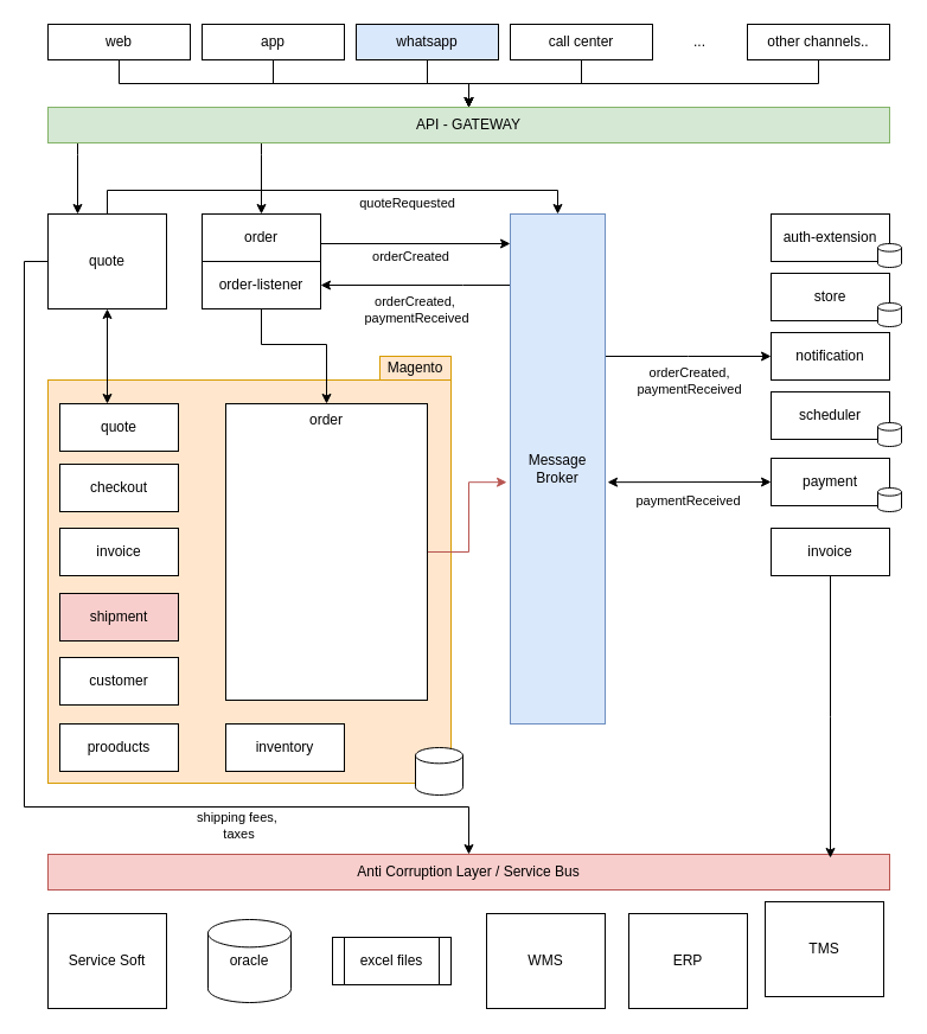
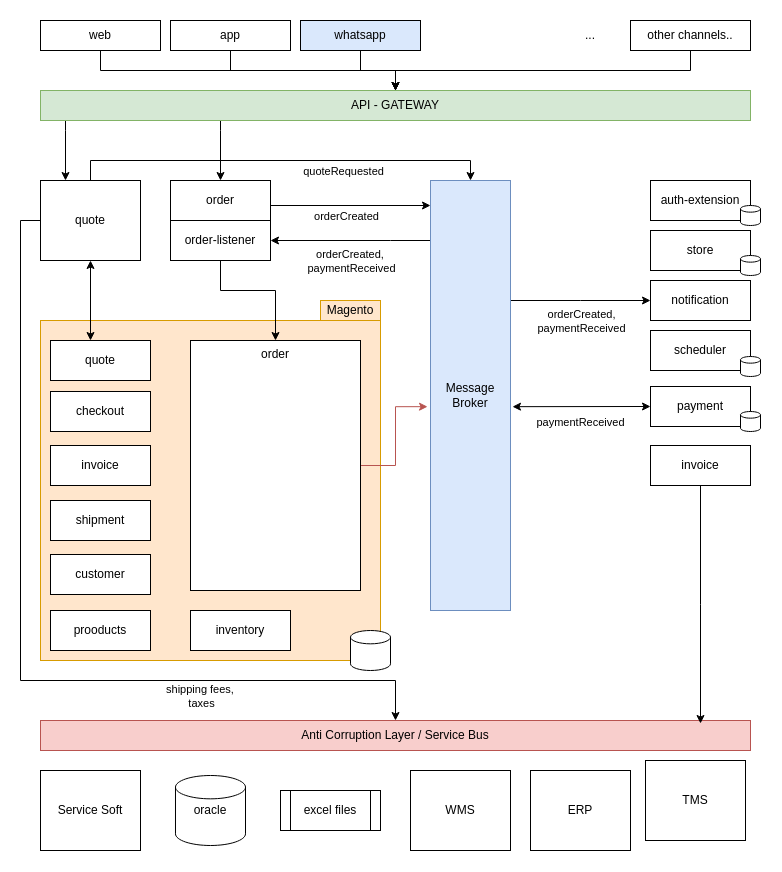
- <mxCell id="12" value="call center" style="rounded=0;whiteSpace=wrap;html=1;" parent="1" vertex="1"><mxGeometry x="430" y="20" width="120" height="30" as="geometry" /></mxCell>
- <mxCell id="11" style="edgeStyle=orthogonalEdgeStyle;rounded=0;orthogonalLoop=1;jettySize=auto;html=1;entryX=0.5;entryY=0;entryDx=0;entryDy=0;" parent="1" source="12" target="4" edge="1"><mxGeometry relative="1" as="geometry" /></mxCell>
- <mxCell id="60" value="shipment" style="rounded=0;whiteSpace=wrap;html=1;fillColor=#f8cecc;" vertex="1" parent="1"><mxGeometry x="50" y="500" width="100" height="40" as="geometry" /></mxCell>
+ <mxCell id="60" value="shipment" style="rounded=0;whiteSpace=wrap;html=1;" vertex="1" parent="1"><mxGeometry x="50" y="500" width="100" height="40" as="geometry" /></mxCell>
